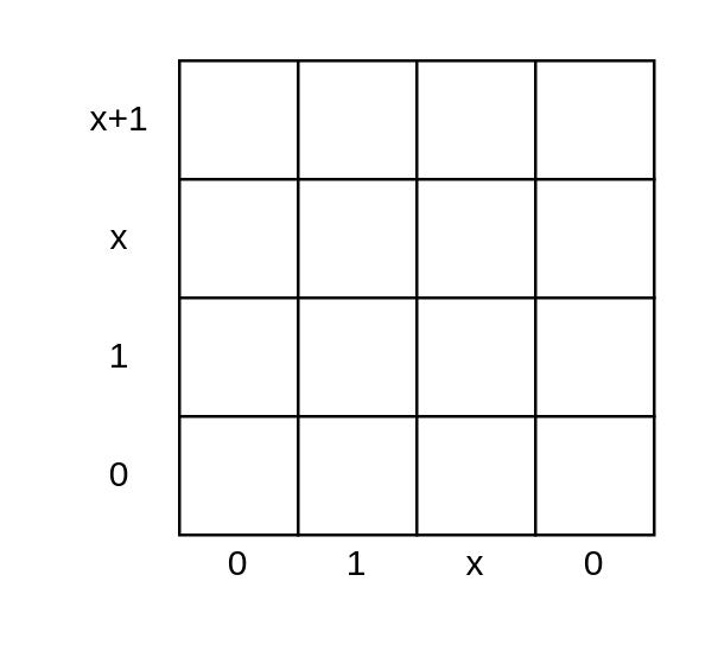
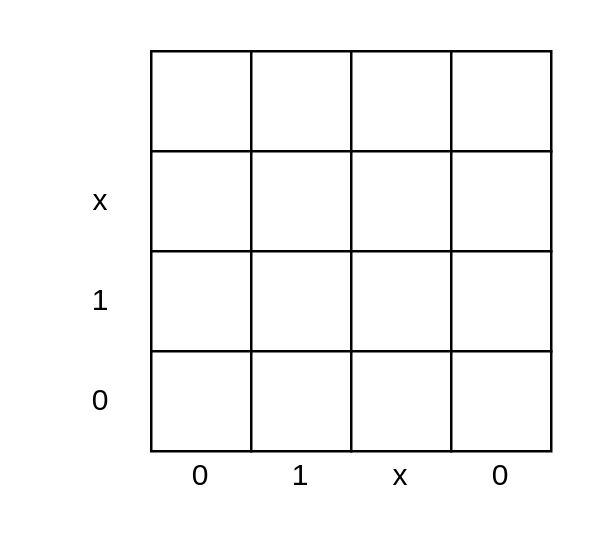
- <mxCell id="21" value="x+1" style="text;html=1;strokeColor=none;fillColor=none;align=center;verticalAlign=middle;whiteSpace=wrap;rounded=0;" vertex="1" parent="1"><mxGeometry x="20" y="30" width="40" height="20" as="geometry" /></mxCell>
